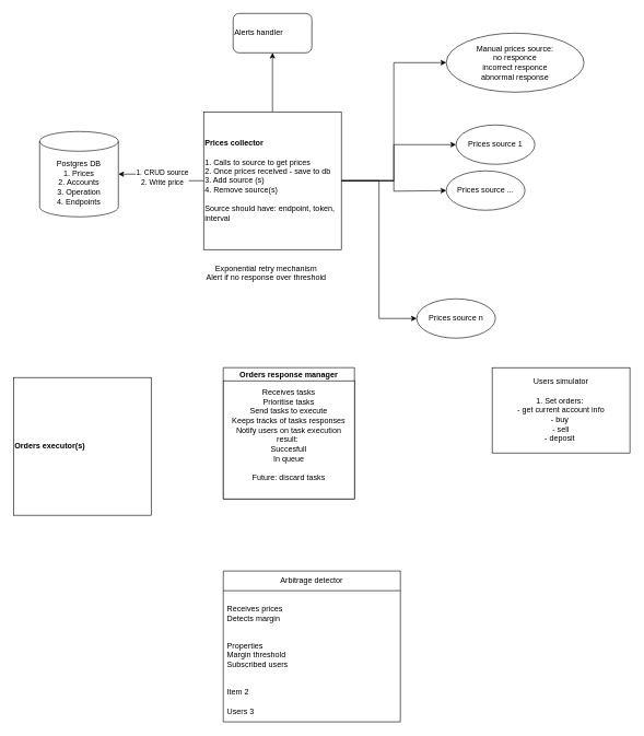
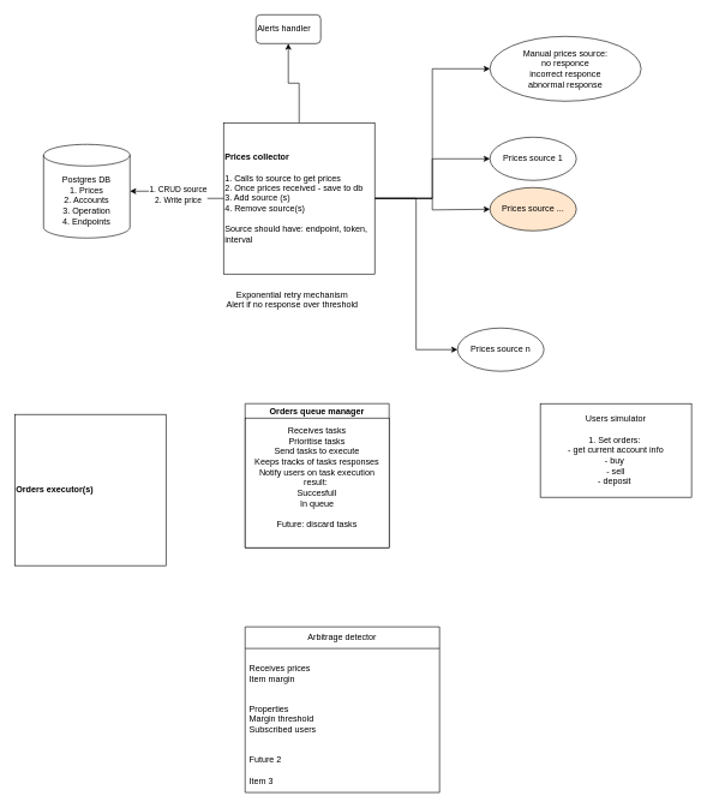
- <mxCell id="15" value="Alerts handler" style="rounded=1;whiteSpace=wrap;html=1;align=left;" vertex="1" parent="1"><mxGeometry x="355" y="20" width="120" height="60" as="geometry" /></mxCell>
+ <mxCell id="15" value="Alerts handler" style="rounded=1;whiteSpace=wrap;html=1;align=left;" vertex="1" parent="1"><mxGeometry x="355" y="20" width="90" height="40" as="geometry" /></mxCell>
- <mxCell id="9" value="Prices source 1" style="ellipse;whiteSpace=wrap;html=1;" vertex="1" parent="1"><mxGeometry x="695" y="190" width="120" height="60" as="geometry" /></mxCell>
+ <mxCell id="9" value="Prices source 1" style="ellipse;whiteSpace=wrap;html=1;" vertex="1" parent="1"><mxGeometry x="680" y="190" width="120" height="60" as="geometry" /></mxCell>
- <mxCell id="10" value="Prices source ..." style="ellipse;whiteSpace=wrap;html=1;" vertex="1" parent="1"><mxGeometry x="680" y="260" width="120" height="60" as="geometry" /></mxCell>
+ <mxCell id="10" value="Prices source ..." style="ellipse;whiteSpace=wrap;html=1;fillColor=#ffe6cc;" vertex="1" parent="1"><mxGeometry x="680" y="260" width="120" height="60" as="geometry" /></mxCell>
- <mxCell id="18" value="Orders response manager" style="swimlane;whiteSpace=wrap;html=1;startSize=23;" vertex="1" parent="1"><mxGeometry x="340" y="560" width="200" height="200" as="geometry" /></mxCell>
+ <mxCell id="18" value="Orders queue manager" style="swimlane;whiteSpace=wrap;html=1;startSize=23;" vertex="1" parent="1"><mxGeometry x="340" y="560" width="200" height="200" as="geometry" /></mxCell>
- <mxCell id="22" value="Receives prices&lt;div&gt;Detects margin&lt;/div&gt;" style="text;strokeColor=none;fillColor=none;align=left;verticalAlign=middle;spacingLeft=4;spacingRight=4;overflow=hidden;points=[[0,0.5],[1,0.5]];portConstraint=eastwest;rotatable=0;whiteSpace=wrap;html=1;" vertex="1" parent="21"><mxGeometry y="30" width="270" height="70" as="geometry" /></mxCell>
+ <mxCell id="22" value="Receives prices&lt;div&gt;Item margin&lt;/div&gt;" style="text;strokeColor=none;fillColor=none;align=left;verticalAlign=middle;spacingLeft=4;spacingRight=4;overflow=hidden;points=[[0,0.5],[1,0.5]];portConstraint=eastwest;rotatable=0;whiteSpace=wrap;html=1;" vertex="1" parent="21"><mxGeometry y="30" width="270" height="70" as="geometry" /></mxCell>
- <mxCell id="24" value="Item 2" style="text;strokeColor=none;fillColor=none;align=left;verticalAlign=middle;spacingLeft=4;spacingRight=4;overflow=hidden;points=[[0,0.5],[1,0.5]];portConstraint=eastwest;rotatable=0;whiteSpace=wrap;html=1;" vertex="1" parent="21"><mxGeometry y="170" width="270" height="30" as="geometry" /></mxCell>
+ <mxCell id="24" value="Future 2" style="text;strokeColor=none;fillColor=none;align=left;verticalAlign=middle;spacingLeft=4;spacingRight=4;overflow=hidden;points=[[0,0.5],[1,0.5]];portConstraint=eastwest;rotatable=0;whiteSpace=wrap;html=1;" vertex="1" parent="21"><mxGeometry y="170" width="270" height="30" as="geometry" /></mxCell>
- <mxCell id="25" value="Users 3" style="text;strokeColor=none;fillColor=none;align=left;verticalAlign=middle;spacingLeft=4;spacingRight=4;overflow=hidden;points=[[0,0.5],[1,0.5]];portConstraint=eastwest;rotatable=0;whiteSpace=wrap;html=1;" vertex="1" parent="21"><mxGeometry y="200" width="270" height="30" as="geometry" /></mxCell>
+ <mxCell id="25" value="Item 3" style="text;strokeColor=none;fillColor=none;align=left;verticalAlign=middle;spacingLeft=4;spacingRight=4;overflow=hidden;points=[[0,0.5],[1,0.5]];portConstraint=eastwest;rotatable=0;whiteSpace=wrap;html=1;" vertex="1" parent="21"><mxGeometry y="200" width="270" height="30" as="geometry" /></mxCell>
